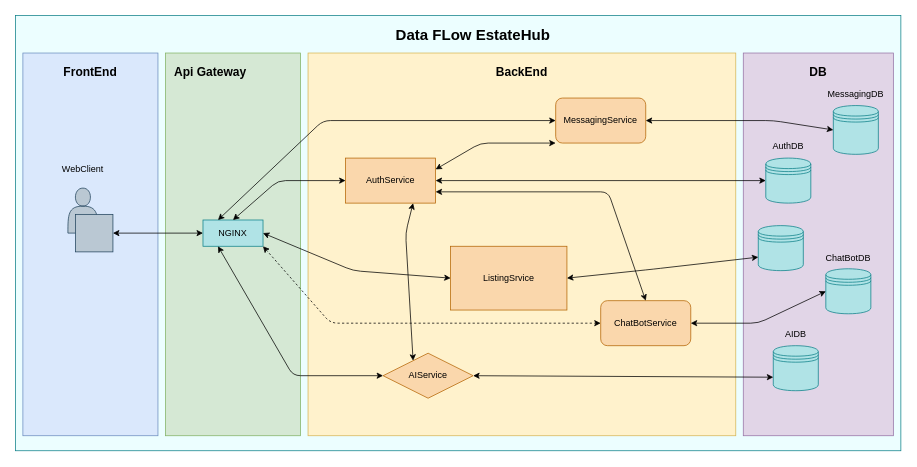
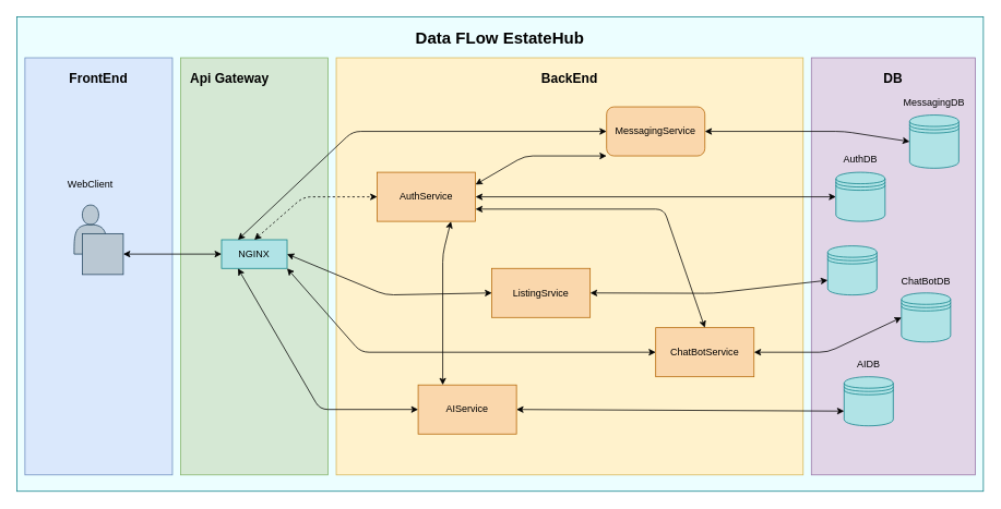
- <mxCell id="3" value="&lt;b&gt;&lt;font style=&quot;font-size: 20px;&quot;&gt;Data FLow EstateHub&lt;/font&gt;&lt;/b&gt;" style="text;html=1;align=center;verticalAlign=middle;whiteSpace=wrap;rounded=0;" vertex="1" parent="1"><mxGeometry x="515" y="30" width="230" height="30" as="geometry" /></mxCell>
+ <mxCell id="3" value="&lt;b&gt;&lt;font style=&quot;font-size: 20px;&quot;&gt;Data FLow EstateHub&lt;/font&gt;&lt;/b&gt;" style="text;html=1;align=center;verticalAlign=middle;whiteSpace=wrap;rounded=0;" vertex="1" parent="1"><mxGeometry x="495" y="30" width="230" height="30" as="geometry" /></mxCell>
- <mxCell id="36" value="" style="endArrow=classic;startArrow=classic;html=1;entryX=0;entryY=0.5;entryDx=0;entryDy=0;exitX=0.5;exitY=0;exitDx=0;exitDy=0;" edge="1" parent="1" source="15" target="16"><mxGeometry width="50" height="50" relative="1" as="geometry"><mxPoint x="400" y="410" as="sourcePoint" /><mxPoint x="450" y="360" as="targetPoint" /><Array as="points"><mxPoint x="370" y="240" /></Array></mxGeometry></mxCell>
+ <mxCell id="36" value="" style="endArrow=classic;startArrow=classic;html=1;entryX=0;entryY=0.5;entryDx=0;entryDy=0;exitX=0.5;exitY=0;exitDx=0;exitDy=0;dashed=1;" edge="1" parent="1" source="15" target="16"><mxGeometry width="50" height="50" relative="1" as="geometry"><mxPoint x="400" y="410" as="sourcePoint" /><mxPoint x="450" y="360" as="targetPoint" /><Array as="points"><mxPoint x="370" y="240" /></Array></mxGeometry></mxCell>
- <mxCell id="17" value="ListingSrvice" style="rounded=0;whiteSpace=wrap;html=1;fillColor=#fad7ac;strokeColor=#b46504;" vertex="1" parent="1"><mxGeometry x="600" y="327.5" width="155" height="85" as="geometry" /></mxCell>
+ <mxCell id="17" value="ListingSrvice" style="rounded=0;whiteSpace=wrap;html=1;fillColor=#fad7ac;strokeColor=#b46504;" vertex="1" parent="1"><mxGeometry x="600" y="327.5" width="120" height="60" as="geometry" /></mxCell>
- <mxCell id="38" value="" style="endArrow=classic;startArrow=classic;html=1;entryX=0;entryY=0.5;entryDx=0;entryDy=0;exitX=1;exitY=1;exitDx=0;exitDy=0;dashed=1;" edge="1" parent="1" source="15" target="20"><mxGeometry width="50" height="50" relative="1" as="geometry"><mxPoint x="460" y="440" as="sourcePoint" /><mxPoint x="510" y="390" as="targetPoint" /><Array as="points"><mxPoint x="440" y="430" /></Array></mxGeometry></mxCell>
+ <mxCell id="38" value="" style="endArrow=classic;startArrow=classic;html=1;entryX=0;entryY=0.5;entryDx=0;entryDy=0;exitX=1;exitY=1;exitDx=0;exitDy=0;" edge="1" parent="1" source="15" target="20"><mxGeometry width="50" height="50" relative="1" as="geometry"><mxPoint x="460" y="440" as="sourcePoint" /><mxPoint x="510" y="390" as="targetPoint" /><Array as="points"><mxPoint x="440" y="430" /></Array></mxGeometry></mxCell>
- <mxCell id="20" value="ChatBotService" style="whiteSpace=wrap;html=1;fillColor=#fad7ac;strokeColor=#b46504;rounded=1;" vertex="1" parent="1"><mxGeometry x="800" y="400" width="120" height="60" as="geometry" /></mxCell>
+ <mxCell id="20" value="ChatBotService" style="rounded=0;whiteSpace=wrap;html=1;fillColor=#fad7ac;strokeColor=#b46504;" vertex="1" parent="1"><mxGeometry x="800" y="400" width="120" height="60" as="geometry" /></mxCell>
- <mxCell id="18" value="AIService" style="rhombus;whiteSpace=wrap;html=1;fillColor=#fad7ac;strokeColor=#b46504;" vertex="1" parent="1"><mxGeometry x="510" y="470" width="120" height="60" as="geometry" /></mxCell>
+ <mxCell id="18" value="AIService" style="rounded=0;whiteSpace=wrap;html=1;fillColor=#fad7ac;strokeColor=#b46504;" vertex="1" parent="1"><mxGeometry x="510" y="470" width="120" height="60" as="geometry" /></mxCell>
